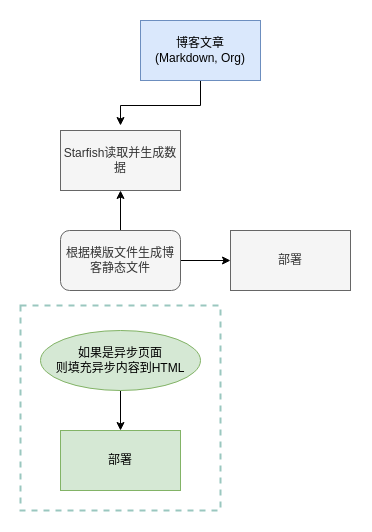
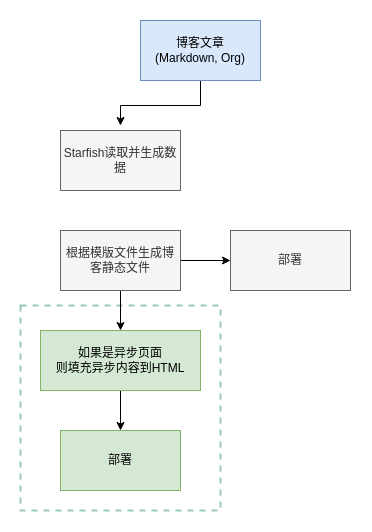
- <mxCell id="7" value="" style="edgeStyle=orthogonalEdgeStyle;rounded=0;orthogonalLoop=1;jettySize=auto;html=1;" parent="1" source="8" target="5" edge="1"><mxGeometry relative="1" as="geometry" /></mxCell>
+ <mxCell id="7" value="" style="edgeStyle=orthogonalEdgeStyle;rounded=0;orthogonalLoop=1;jettySize=auto;html=1;" parent="1" source="8" target="11" edge="1"><mxGeometry relative="1" as="geometry" /></mxCell>
- <mxCell id="8" value="根据模版文件生成博客静态文件" style="whiteSpace=wrap;html=1;fillColor=#f5f5f5;strokeColor=#666666;fontColor=#333333;rounded=1;" parent="1" vertex="1"><mxGeometry x="60" y="230" width="120" height="60" as="geometry" /></mxCell>
+ <mxCell id="8" value="根据模版文件生成博客静态文件" style="rounded=0;whiteSpace=wrap;html=1;fillColor=#f5f5f5;strokeColor=#666666;fontColor=#333333;" parent="1" vertex="1"><mxGeometry x="60" y="230" width="120" height="60" as="geometry" /></mxCell>
- <mxCell id="11" value="如果是异步页面&lt;br&gt;则填充异步内容到HTML" style="ellipse;whiteSpace=wrap;html=1;fillColor=#d5e8d4;strokeColor=#82b366;" parent="1" vertex="1"><mxGeometry x="40" y="330" width="160" height="60" as="geometry" /></mxCell>
+ <mxCell id="11" value="如果是异步页面&lt;br&gt;则填充异步内容到HTML" style="rounded=0;whiteSpace=wrap;html=1;fillColor=#d5e8d4;strokeColor=#82b366;" parent="1" vertex="1"><mxGeometry x="40" y="330" width="160" height="60" as="geometry" /></mxCell>
